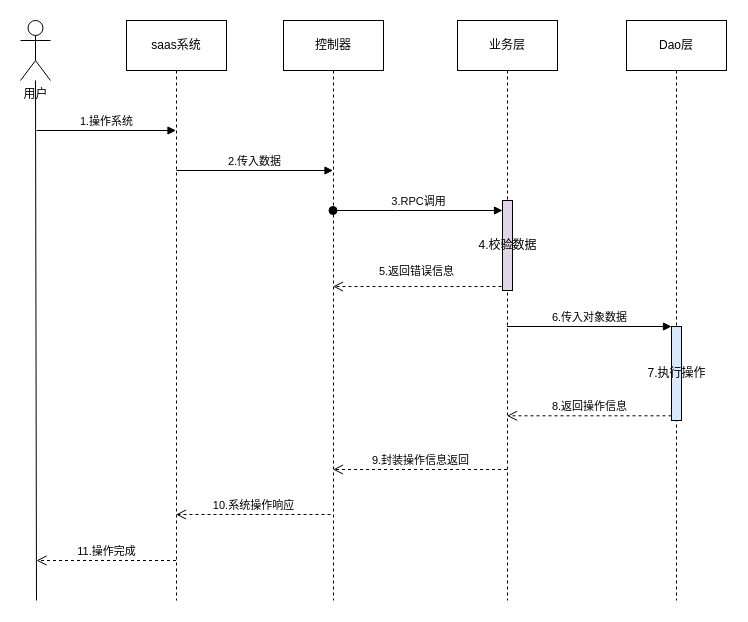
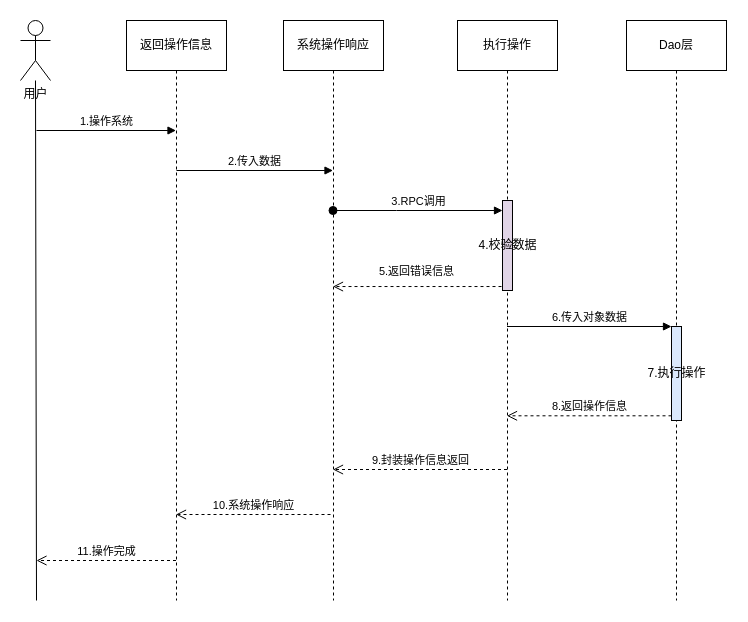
- <mxCell id="4" value="saas系统" style="shape=umlLifeline;perimeter=lifelinePerimeter;whiteSpace=wrap;html=1;container=1;collapsible=0;recursiveResize=0;outlineConnect=0;size=50;" vertex="1" parent="1"><mxGeometry x="126" y="20" width="100" height="580" as="geometry" /></mxCell>
+ <mxCell id="4" value="返回操作信息" style="shape=umlLifeline;perimeter=lifelinePerimeter;whiteSpace=wrap;html=1;container=1;collapsible=0;recursiveResize=0;outlineConnect=0;size=50;" vertex="1" parent="1"><mxGeometry x="126" y="20" width="100" height="580" as="geometry" /></mxCell>
- <mxCell id="6" value="控制器" style="shape=umlLifeline;perimeter=lifelinePerimeter;whiteSpace=wrap;html=1;container=1;collapsible=0;recursiveResize=0;outlineConnect=0;size=50;" vertex="1" parent="1"><mxGeometry x="283" y="20" width="100" height="580" as="geometry" /></mxCell>
+ <mxCell id="6" value="系统操作响应" style="shape=umlLifeline;perimeter=lifelinePerimeter;whiteSpace=wrap;html=1;container=1;collapsible=0;recursiveResize=0;outlineConnect=0;size=50;" vertex="1" parent="1"><mxGeometry x="283" y="20" width="100" height="580" as="geometry" /></mxCell>
- <mxCell id="7" value="业务层" style="shape=umlLifeline;perimeter=lifelinePerimeter;whiteSpace=wrap;html=1;container=1;collapsible=0;recursiveResize=0;outlineConnect=0;size=50;" vertex="1" parent="1"><mxGeometry x="457" y="20" width="100" height="580" as="geometry" /></mxCell>
+ <mxCell id="7" value="执行操作" style="shape=umlLifeline;perimeter=lifelinePerimeter;whiteSpace=wrap;html=1;container=1;collapsible=0;recursiveResize=0;outlineConnect=0;size=50;" vertex="1" parent="1"><mxGeometry x="457" y="20" width="100" height="580" as="geometry" /></mxCell>
